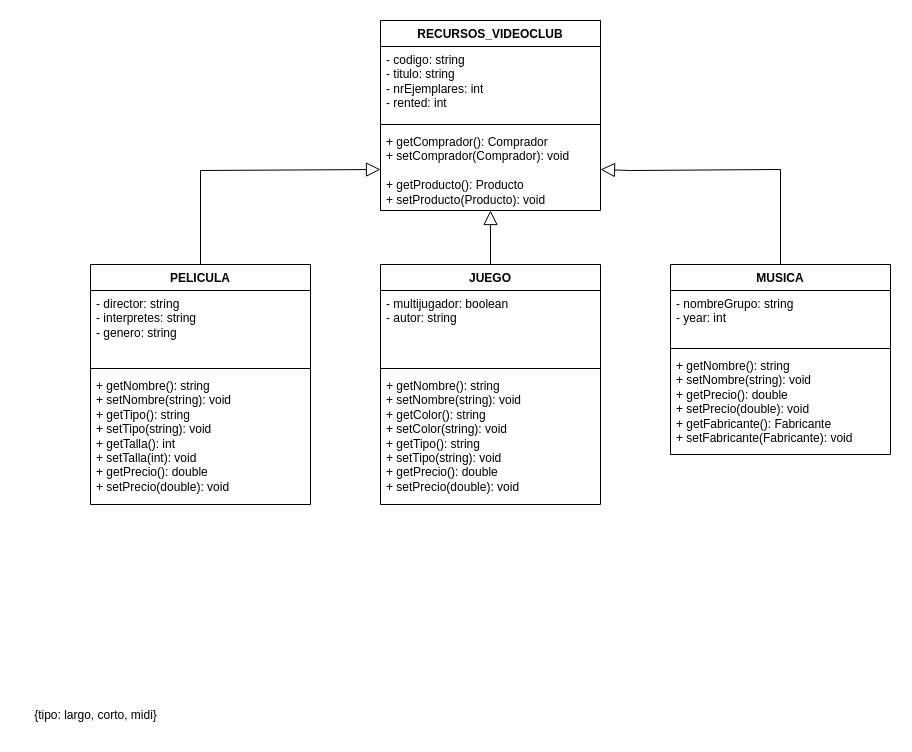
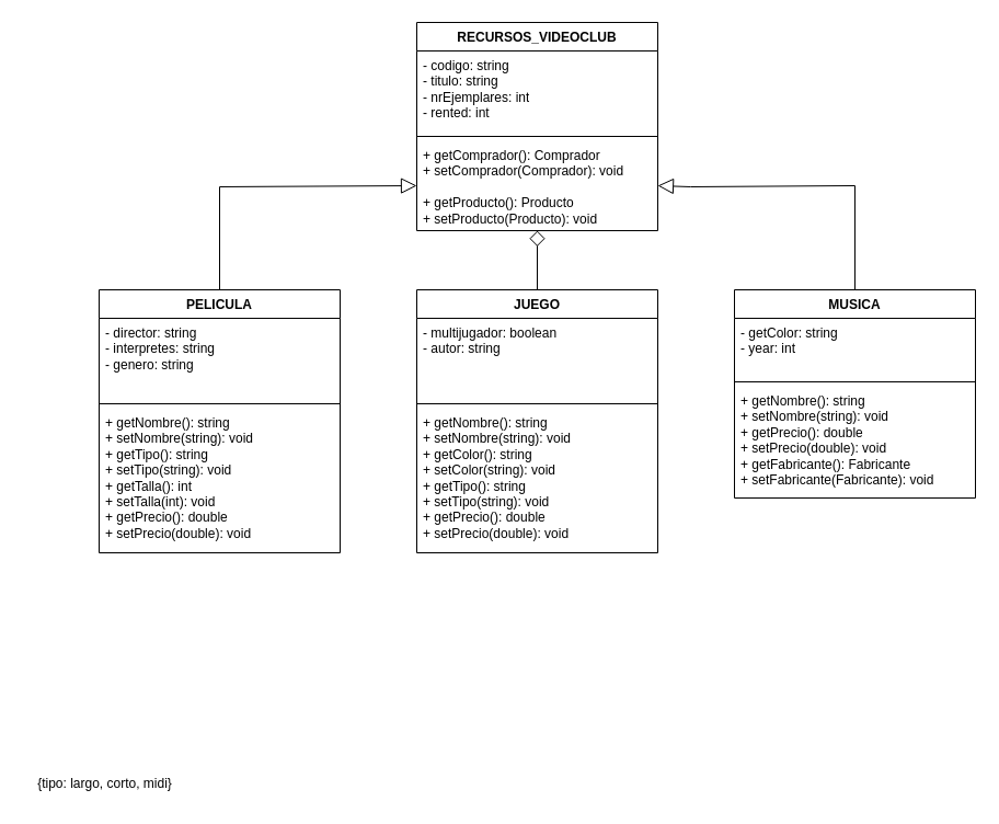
- <mxCell id="20" value="" style="endArrow=block;endFill=0;endSize=12;html=1;rounded=0;exitX=0.5;exitY=0;exitDx=0;exitDy=0;entryX=0.5;entryY=1;entryDx=0;entryDy=0;" parent="1" source="10" target="2" edge="1"><mxGeometry width="160" relative="1" as="geometry"><mxPoint x="310" y="423" as="sourcePoint" /><mxPoint x="280" y="331.984" as="targetPoint" /><Array as="points" /></mxGeometry></mxCell>
+ <mxCell id="20" value="" style="endArrow=diamond;endFill=0;endSize=12;html=1;rounded=0;exitX=0.5;exitY=0;exitDx=0;exitDy=0;entryX=0.5;entryY=1;entryDx=0;entryDy=0;" parent="1" source="10" target="2" edge="1"><mxGeometry width="160" relative="1" as="geometry"><mxPoint x="310" y="423" as="sourcePoint" /><mxPoint x="280" y="331.984" as="targetPoint" /><Array as="points" /></mxGeometry></mxCell>
- <mxCell id="16" value="&lt;div&gt;- nombreGrupo: string&lt;/div&gt;&lt;div&gt;- year: int&lt;/div&gt;&lt;div&gt;&lt;br&gt;&lt;/div&gt;" style="text;strokeColor=none;fillColor=none;align=left;verticalAlign=top;spacingLeft=4;spacingRight=4;overflow=hidden;rotatable=0;points=[[0,0.5],[1,0.5]];portConstraint=eastwest;whiteSpace=wrap;html=1;" parent="15" vertex="1"><mxGeometry y="26" width="220" height="54" as="geometry" /></mxCell>
+ <mxCell id="16" value="&lt;div&gt;- getColor: string&lt;/div&gt;&lt;div&gt;- year: int&lt;/div&gt;&lt;div&gt;&lt;br&gt;&lt;/div&gt;" style="text;strokeColor=none;fillColor=none;align=left;verticalAlign=top;spacingLeft=4;spacingRight=4;overflow=hidden;rotatable=0;points=[[0,0.5],[1,0.5]];portConstraint=eastwest;whiteSpace=wrap;html=1;" parent="15" vertex="1"><mxGeometry y="26" width="220" height="54" as="geometry" /></mxCell>
